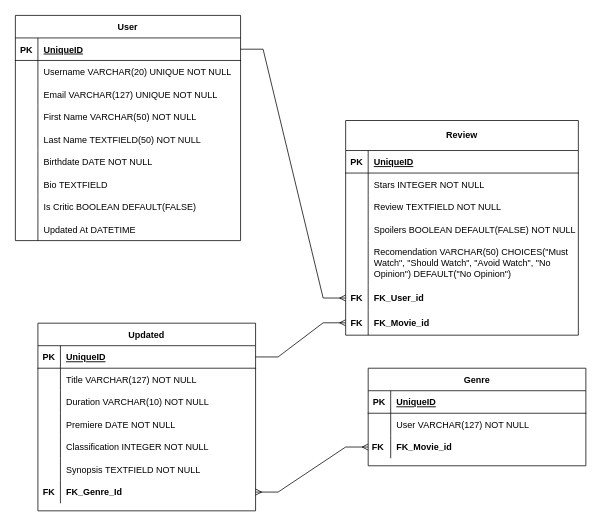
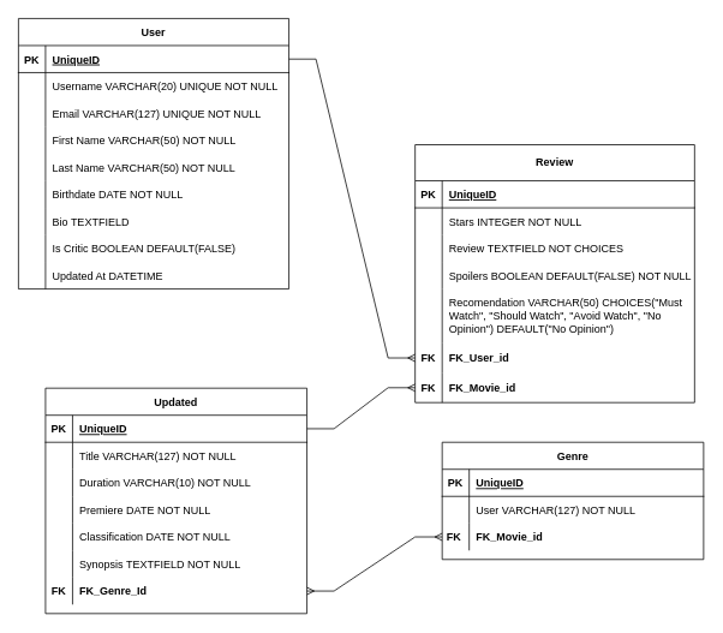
- <mxCell id="71" value="Last Name TEXTFIELD(50) NOT NULL" style="shape=partialRectangle;connectable=0;fillColor=none;top=0;left=0;bottom=0;right=0;align=left;spacingLeft=6;overflow=hidden;html=0;" vertex="1" parent="69"><mxGeometry x="30" width="270" height="30" as="geometry"><mxRectangle width="270" height="30" as="alternateBounds" /></mxGeometry></mxCell>
+ <mxCell id="71" value="Last Name VARCHAR(50) NOT NULL" style="shape=partialRectangle;connectable=0;fillColor=none;top=0;left=0;bottom=0;right=0;align=left;spacingLeft=6;overflow=hidden;html=0;" vertex="1" parent="69"><mxGeometry x="30" width="270" height="30" as="geometry"><mxRectangle width="270" height="30" as="alternateBounds" /></mxGeometry></mxCell>
- <mxCell id="43" value="Review TEXTFIELD NOT NULL" style="shape=partialRectangle;connectable=0;fillColor=none;top=0;left=0;bottom=0;right=0;align=left;spacingLeft=6;overflow=hidden;" vertex="1" parent="41"><mxGeometry x="30" width="280" height="30" as="geometry"><mxRectangle width="280" height="30" as="alternateBounds" /></mxGeometry></mxCell>
+ <mxCell id="43" value="Review TEXTFIELD NOT CHOICES" style="shape=partialRectangle;connectable=0;fillColor=none;top=0;left=0;bottom=0;right=0;align=left;spacingLeft=6;overflow=hidden;" vertex="1" parent="41"><mxGeometry x="30" width="280" height="30" as="geometry"><mxRectangle width="280" height="30" as="alternateBounds" /></mxGeometry></mxCell>
- <mxCell id="17" value="Classification INTEGER NOT NULL" style="shape=partialRectangle;connectable=0;fillColor=none;top=0;left=0;bottom=0;right=0;align=left;spacingLeft=6;overflow=hidden;" vertex="1" parent="15"><mxGeometry x="30" width="260" height="30" as="geometry"><mxRectangle width="260" height="30" as="alternateBounds" /></mxGeometry></mxCell>
+ <mxCell id="17" value="Classification DATE NOT NULL" style="shape=partialRectangle;connectable=0;fillColor=none;top=0;left=0;bottom=0;right=0;align=left;spacingLeft=6;overflow=hidden;" vertex="1" parent="15"><mxGeometry x="30" width="260" height="30" as="geometry"><mxRectangle width="260" height="30" as="alternateBounds" /></mxGeometry></mxCell>
